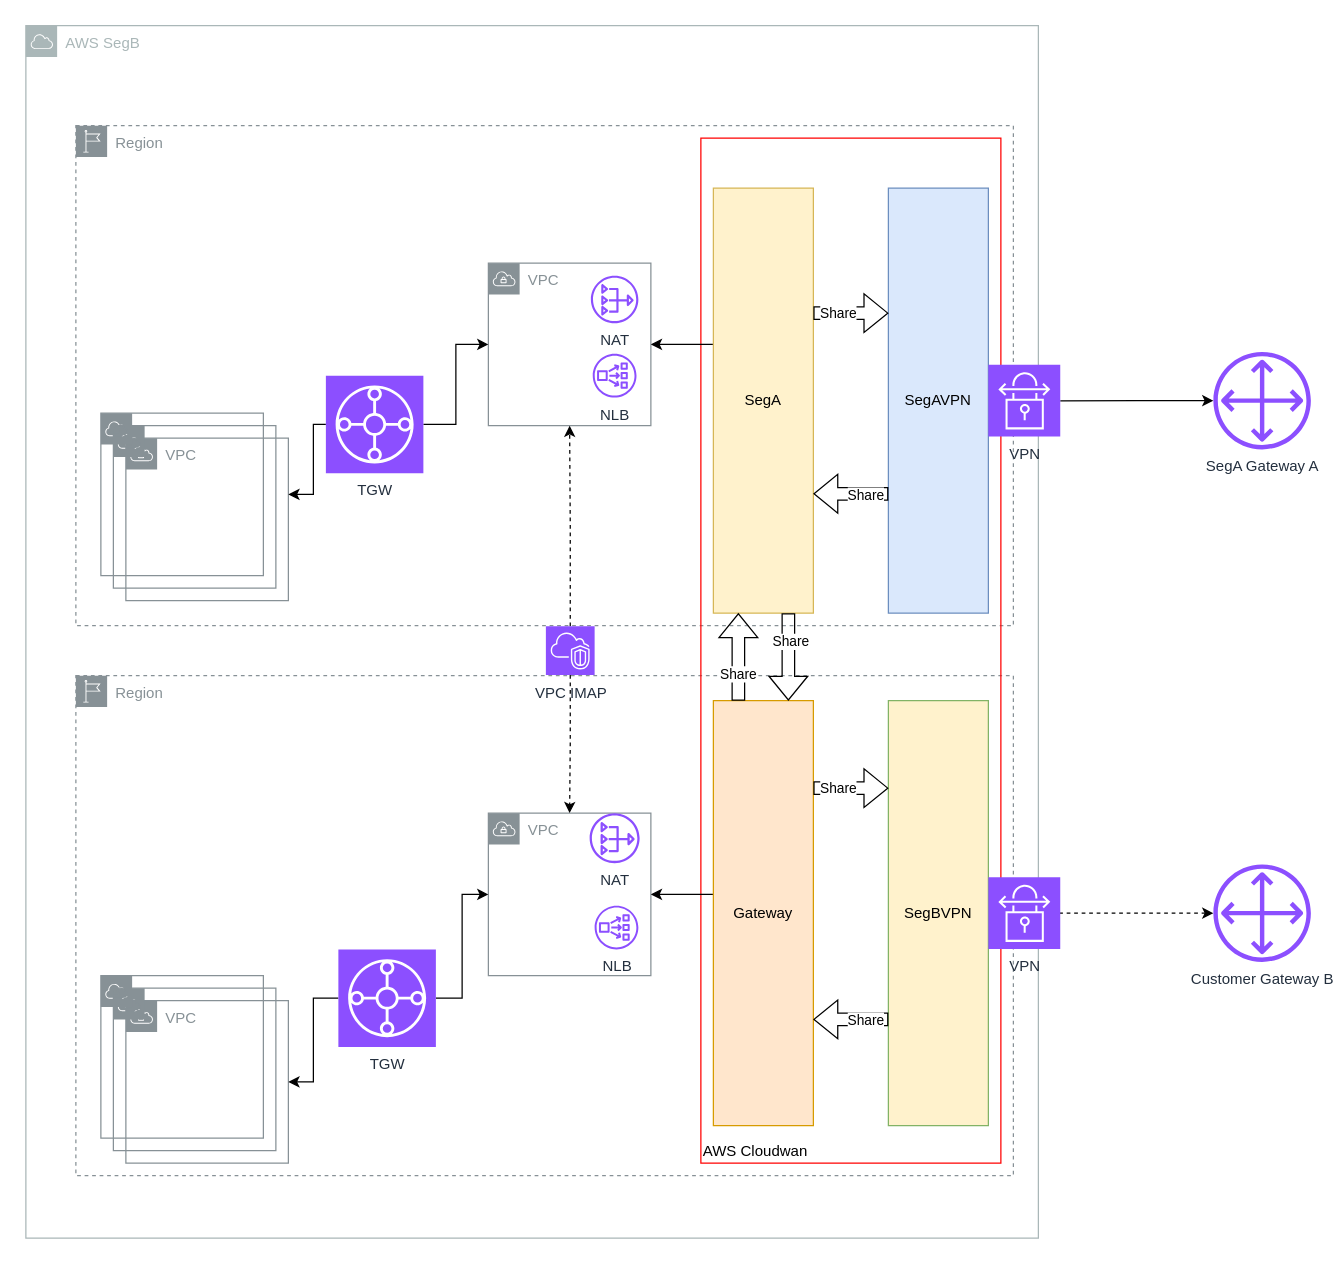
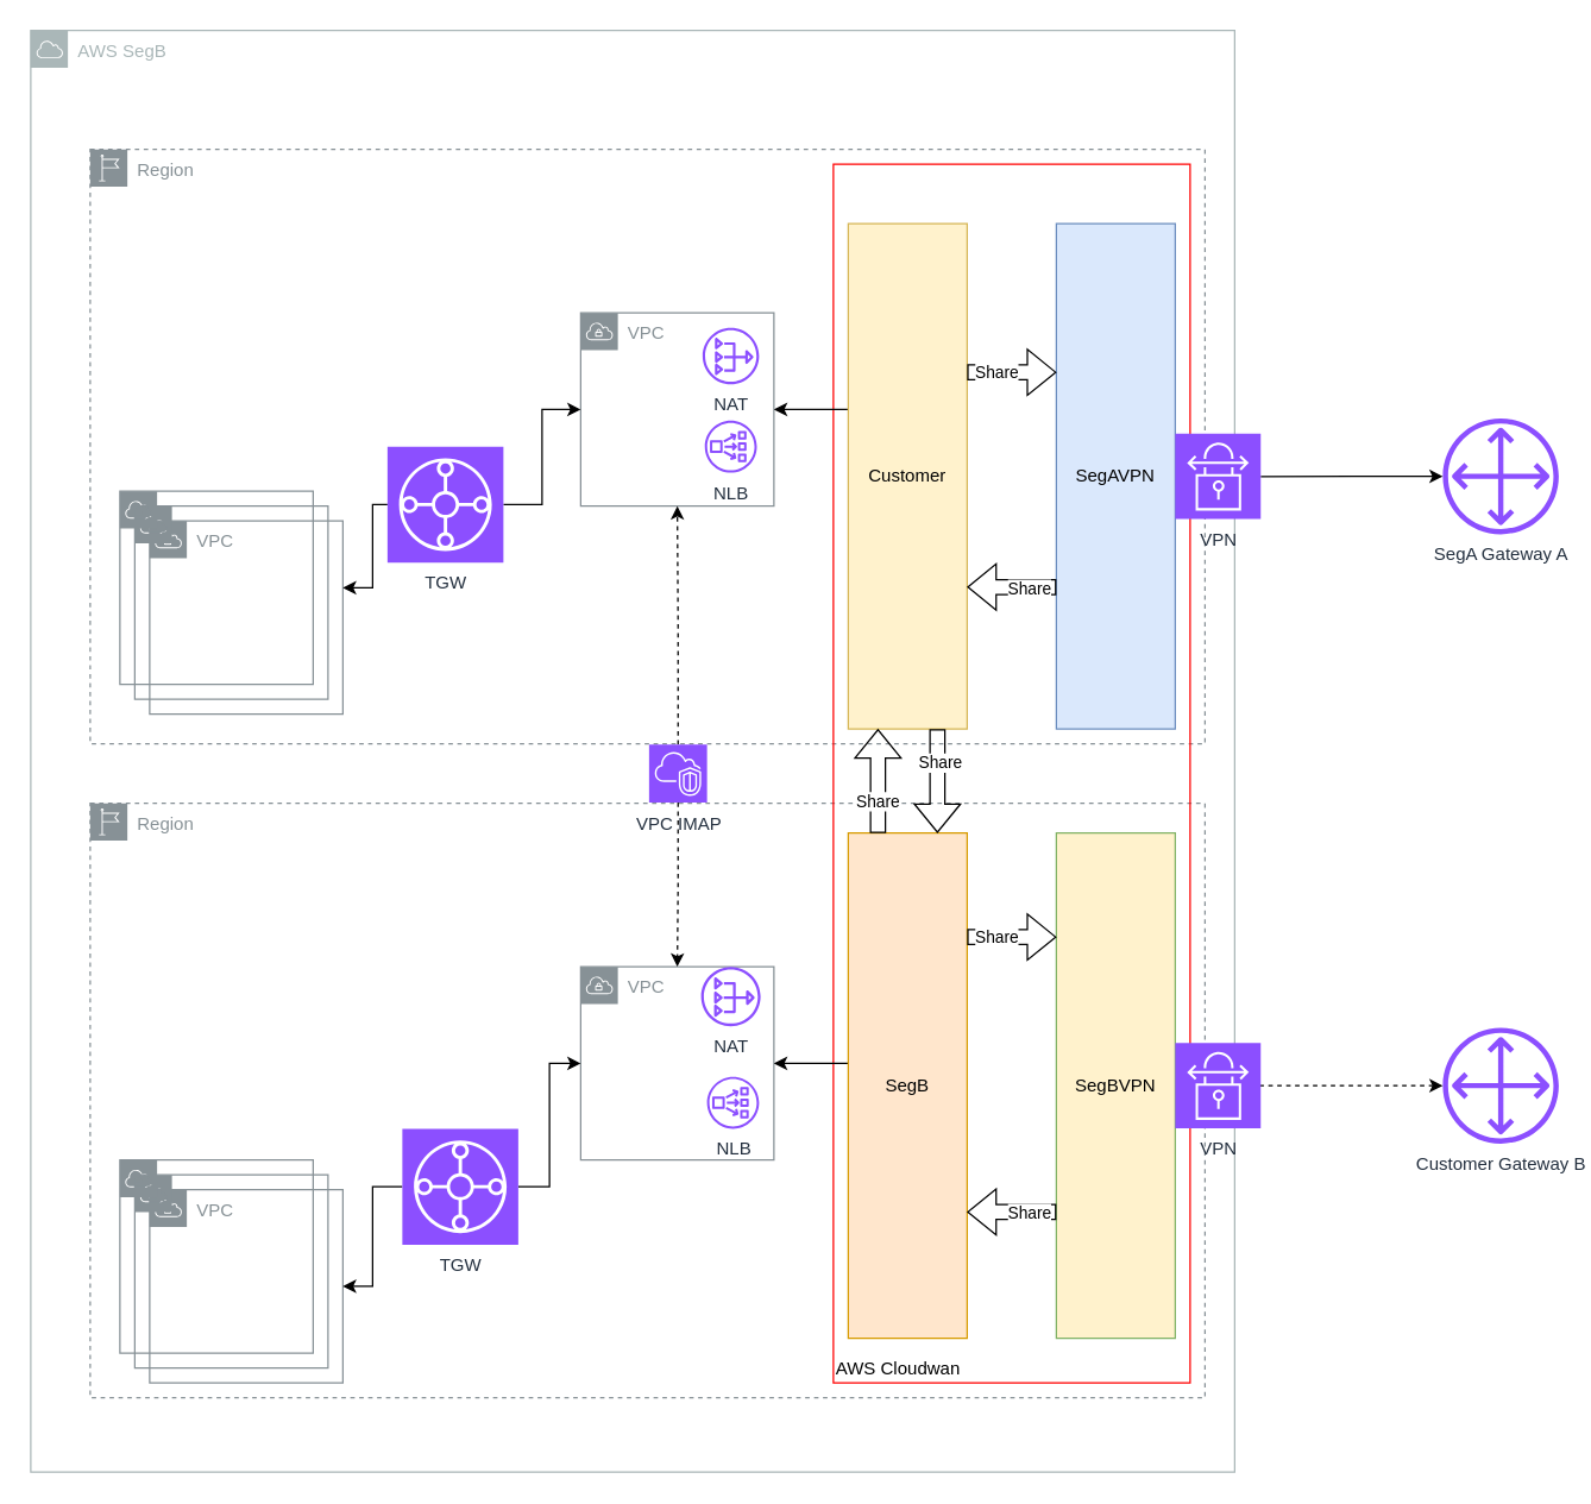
- <mxCell id="25" value="SegA" style="rounded=0;whiteSpace=wrap;html=1;fillColor=#fff2cc;strokeColor=#d6b656;" parent="1" vertex="1"><mxGeometry x="570" y="150" width="80" height="340" as="geometry" /></mxCell>
+ <mxCell id="25" value="Customer" style="rounded=0;whiteSpace=wrap;html=1;fillColor=#fff2cc;strokeColor=#d6b656;" parent="1" vertex="1"><mxGeometry x="570" y="150" width="80" height="340" as="geometry" /></mxCell>
- <mxCell id="27" value="Gateway" style="rounded=0;whiteSpace=wrap;html=1;fillColor=#ffe6cc;strokeColor=#d79b00;" parent="1" vertex="1"><mxGeometry x="570" y="560" width="80" height="340" as="geometry" /></mxCell>
+ <mxCell id="27" value="SegB" style="rounded=0;whiteSpace=wrap;html=1;fillColor=#ffe6cc;strokeColor=#d79b00;" parent="1" vertex="1"><mxGeometry x="570" y="560" width="80" height="340" as="geometry" /></mxCell>
